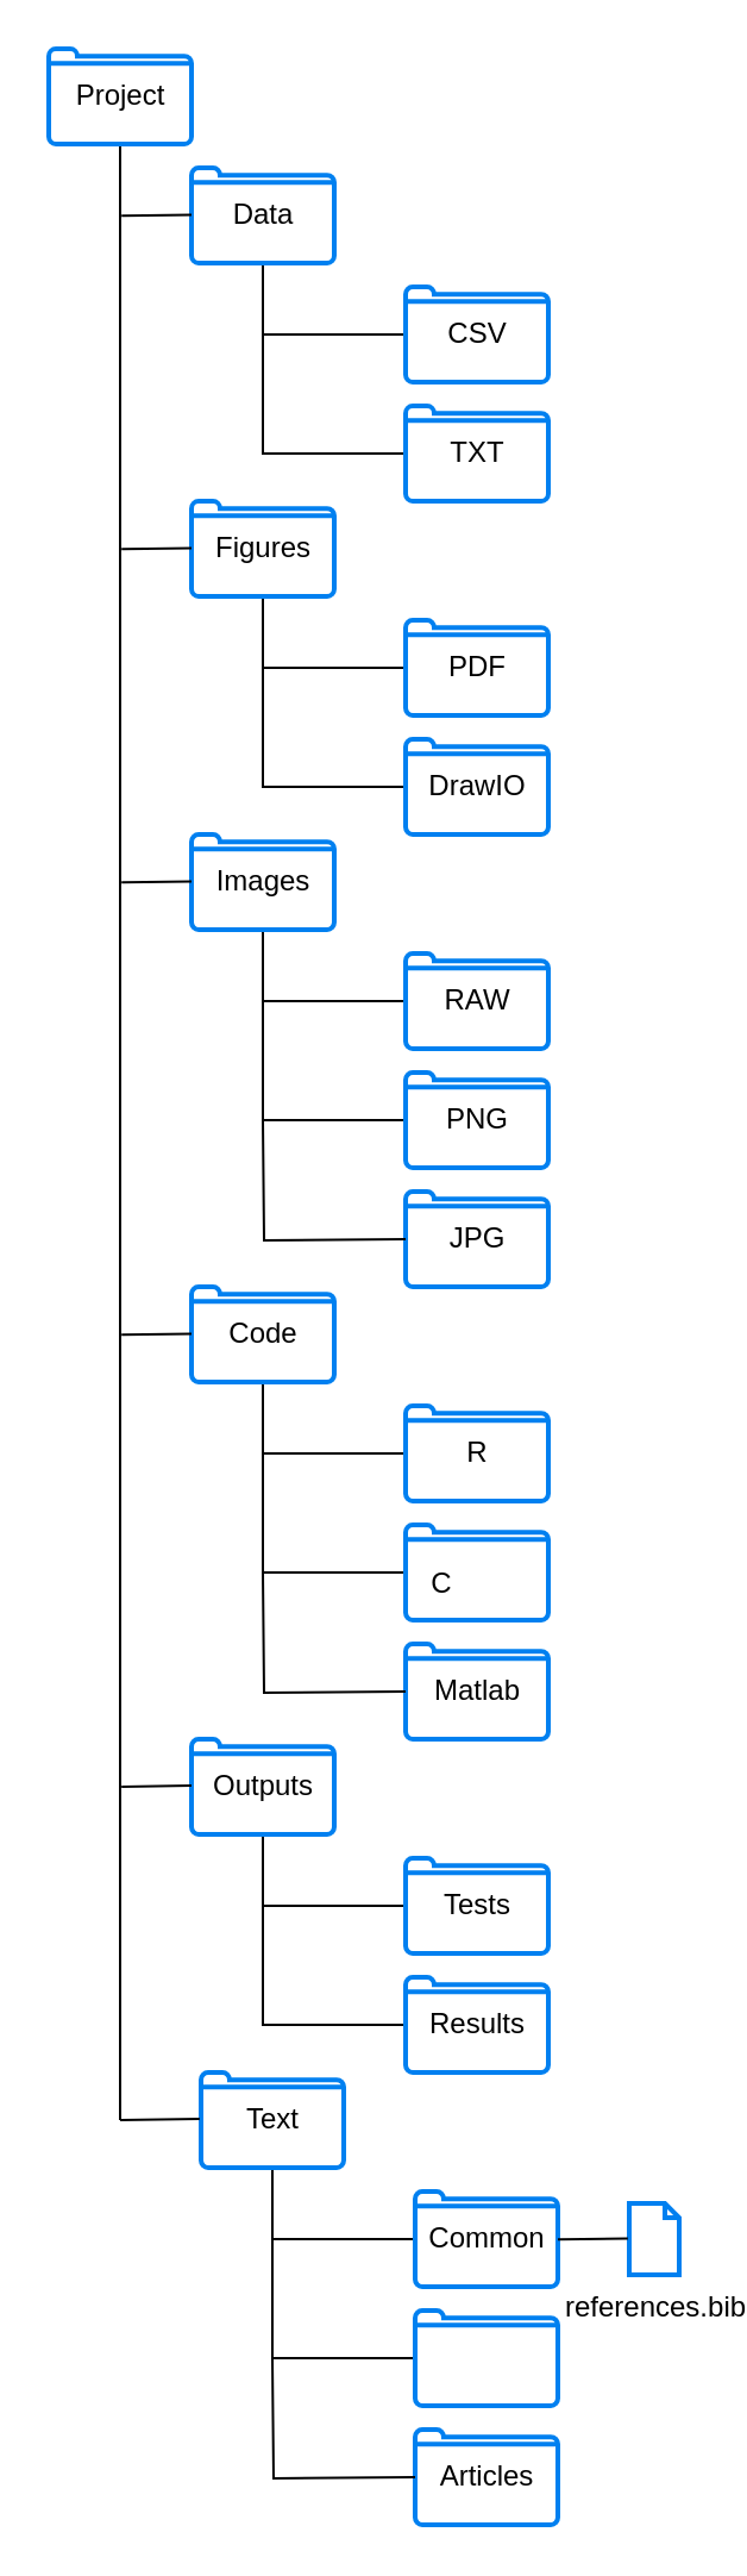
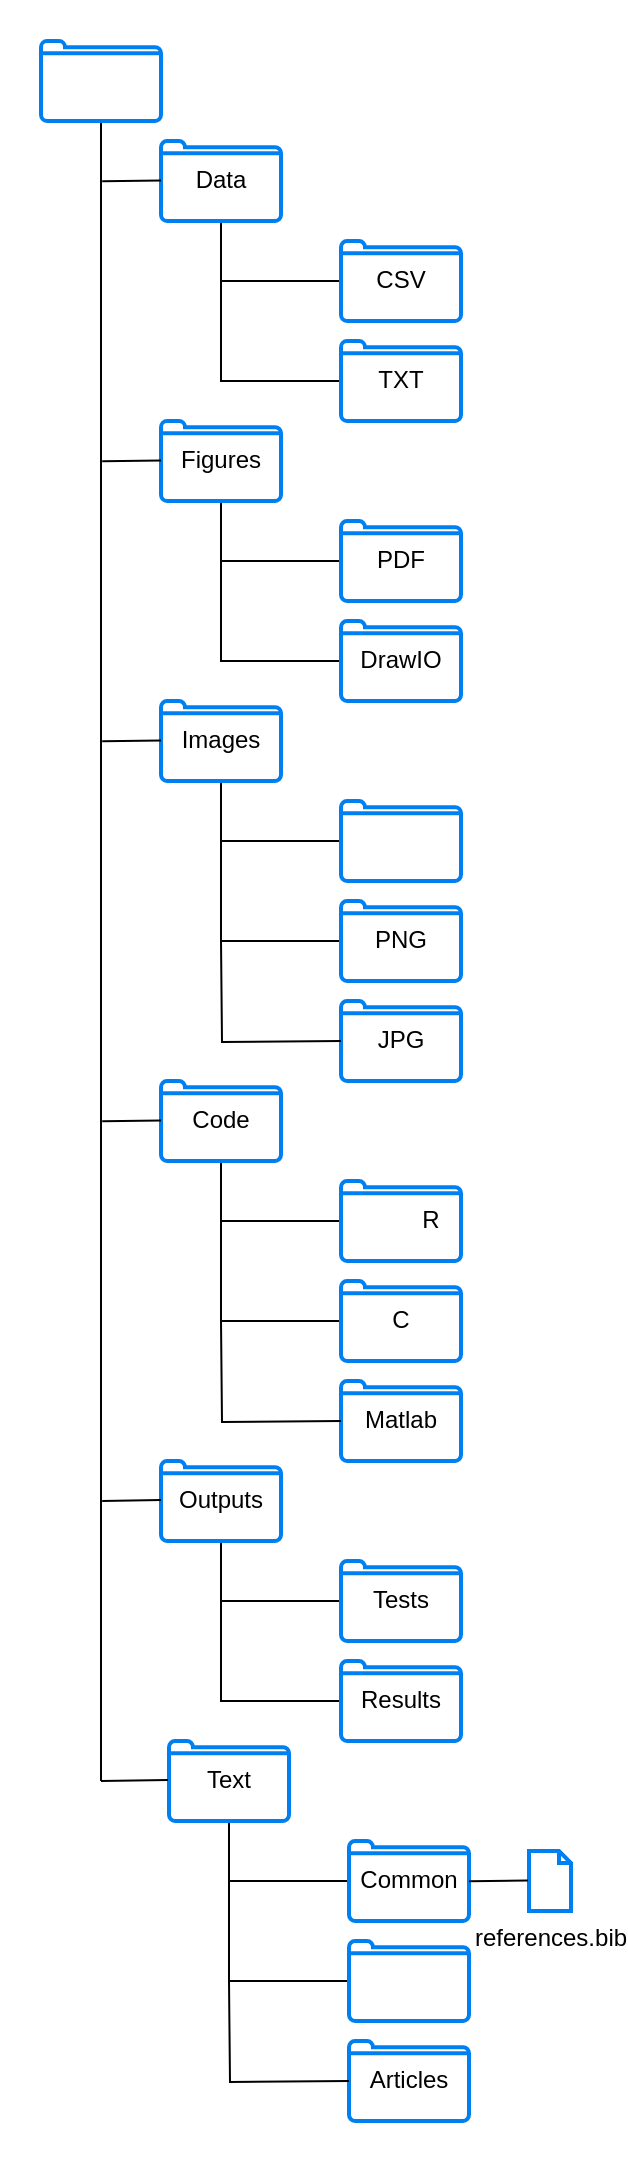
- <mxCell id="4" value="Project" style="text;html=1;resizable=0;autosize=1;align=center;verticalAlign=middle;points=[];fillColor=none;strokeColor=none;rounded=0;" parent="3" vertex="1"><mxGeometry x="5" y="10" width="50" height="20" as="geometry" /></mxCell>
- <mxCell id="28" value="RAW" style="text;html=1;resizable=0;autosize=1;align=center;verticalAlign=middle;points=[];fillColor=none;strokeColor=none;rounded=0;" parent="27" vertex="1"><mxGeometry x="10" y="10" width="40" height="20" as="geometry" /></mxCell>
- <mxCell id="39" value="R" style="text;html=1;resizable=0;autosize=1;align=center;verticalAlign=middle;points=[];fillColor=none;strokeColor=none;rounded=0;" parent="38" vertex="1"><mxGeometry x="20" y="10" width="20" height="20" as="geometry" /></mxCell>
+ <mxCell id="39" value="R" style="text;html=1;resizable=0;autosize=1;align=center;verticalAlign=middle;points=[];fillColor=none;strokeColor=none;rounded=0;" parent="38" vertex="1"><mxGeometry x="35" y="10" width="20" height="20" as="geometry" /></mxCell>
- <mxCell id="37" value="C" style="text;html=1;resizable=0;autosize=1;align=center;verticalAlign=middle;points=[];fillColor=none;strokeColor=none;rounded=0;" parent="36" vertex="1"><mxGeometry x="5" y="15" width="20" height="20" as="geometry" /></mxCell>
+ <mxCell id="37" value="C" style="text;html=1;resizable=0;autosize=1;align=center;verticalAlign=middle;points=[];fillColor=none;strokeColor=none;rounded=0;" parent="36" vertex="1"><mxGeometry x="20" y="10" width="20" height="20" as="geometry" /></mxCell>
